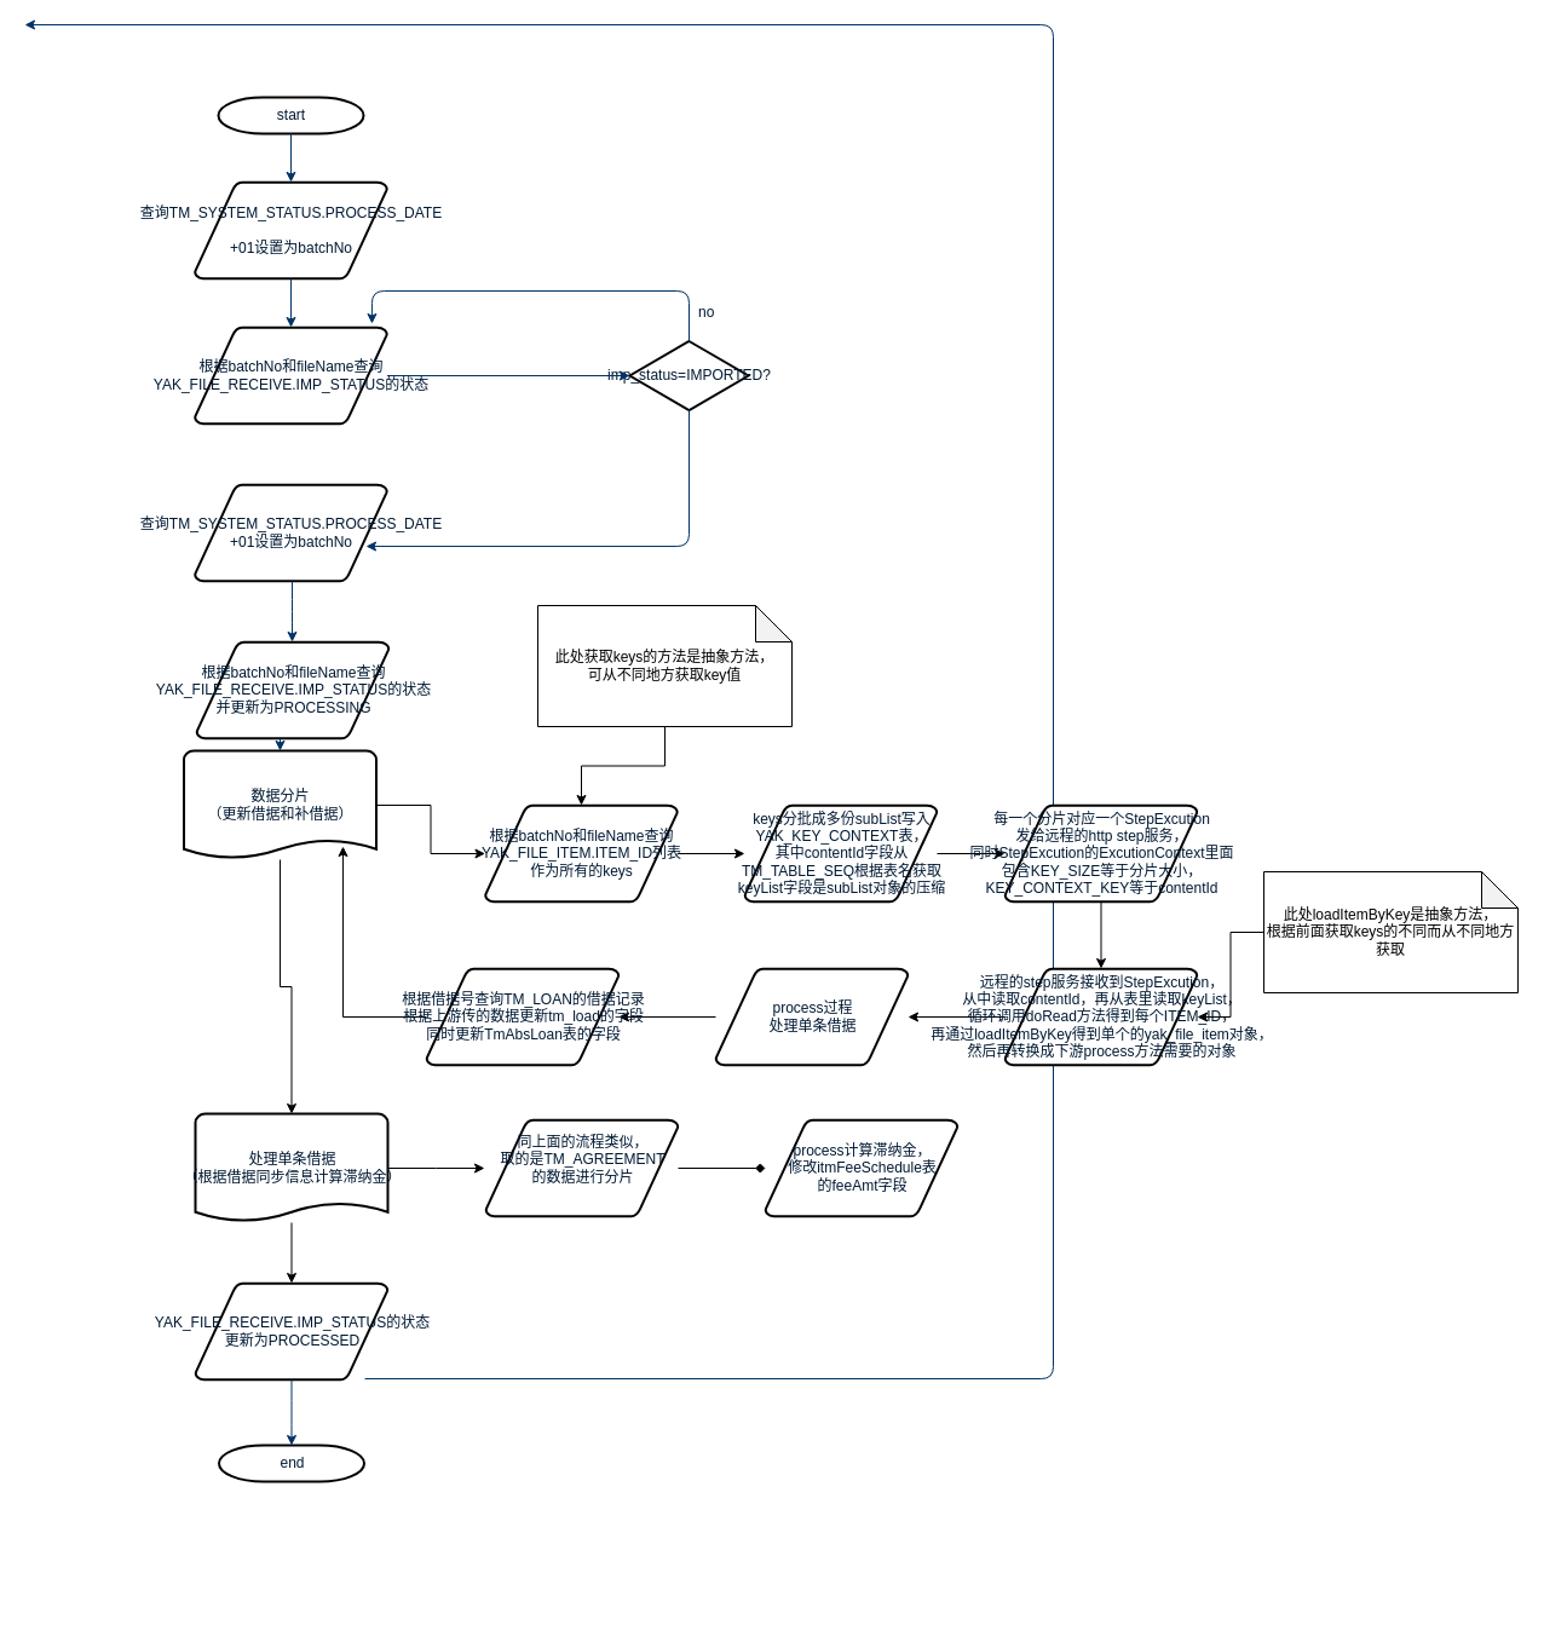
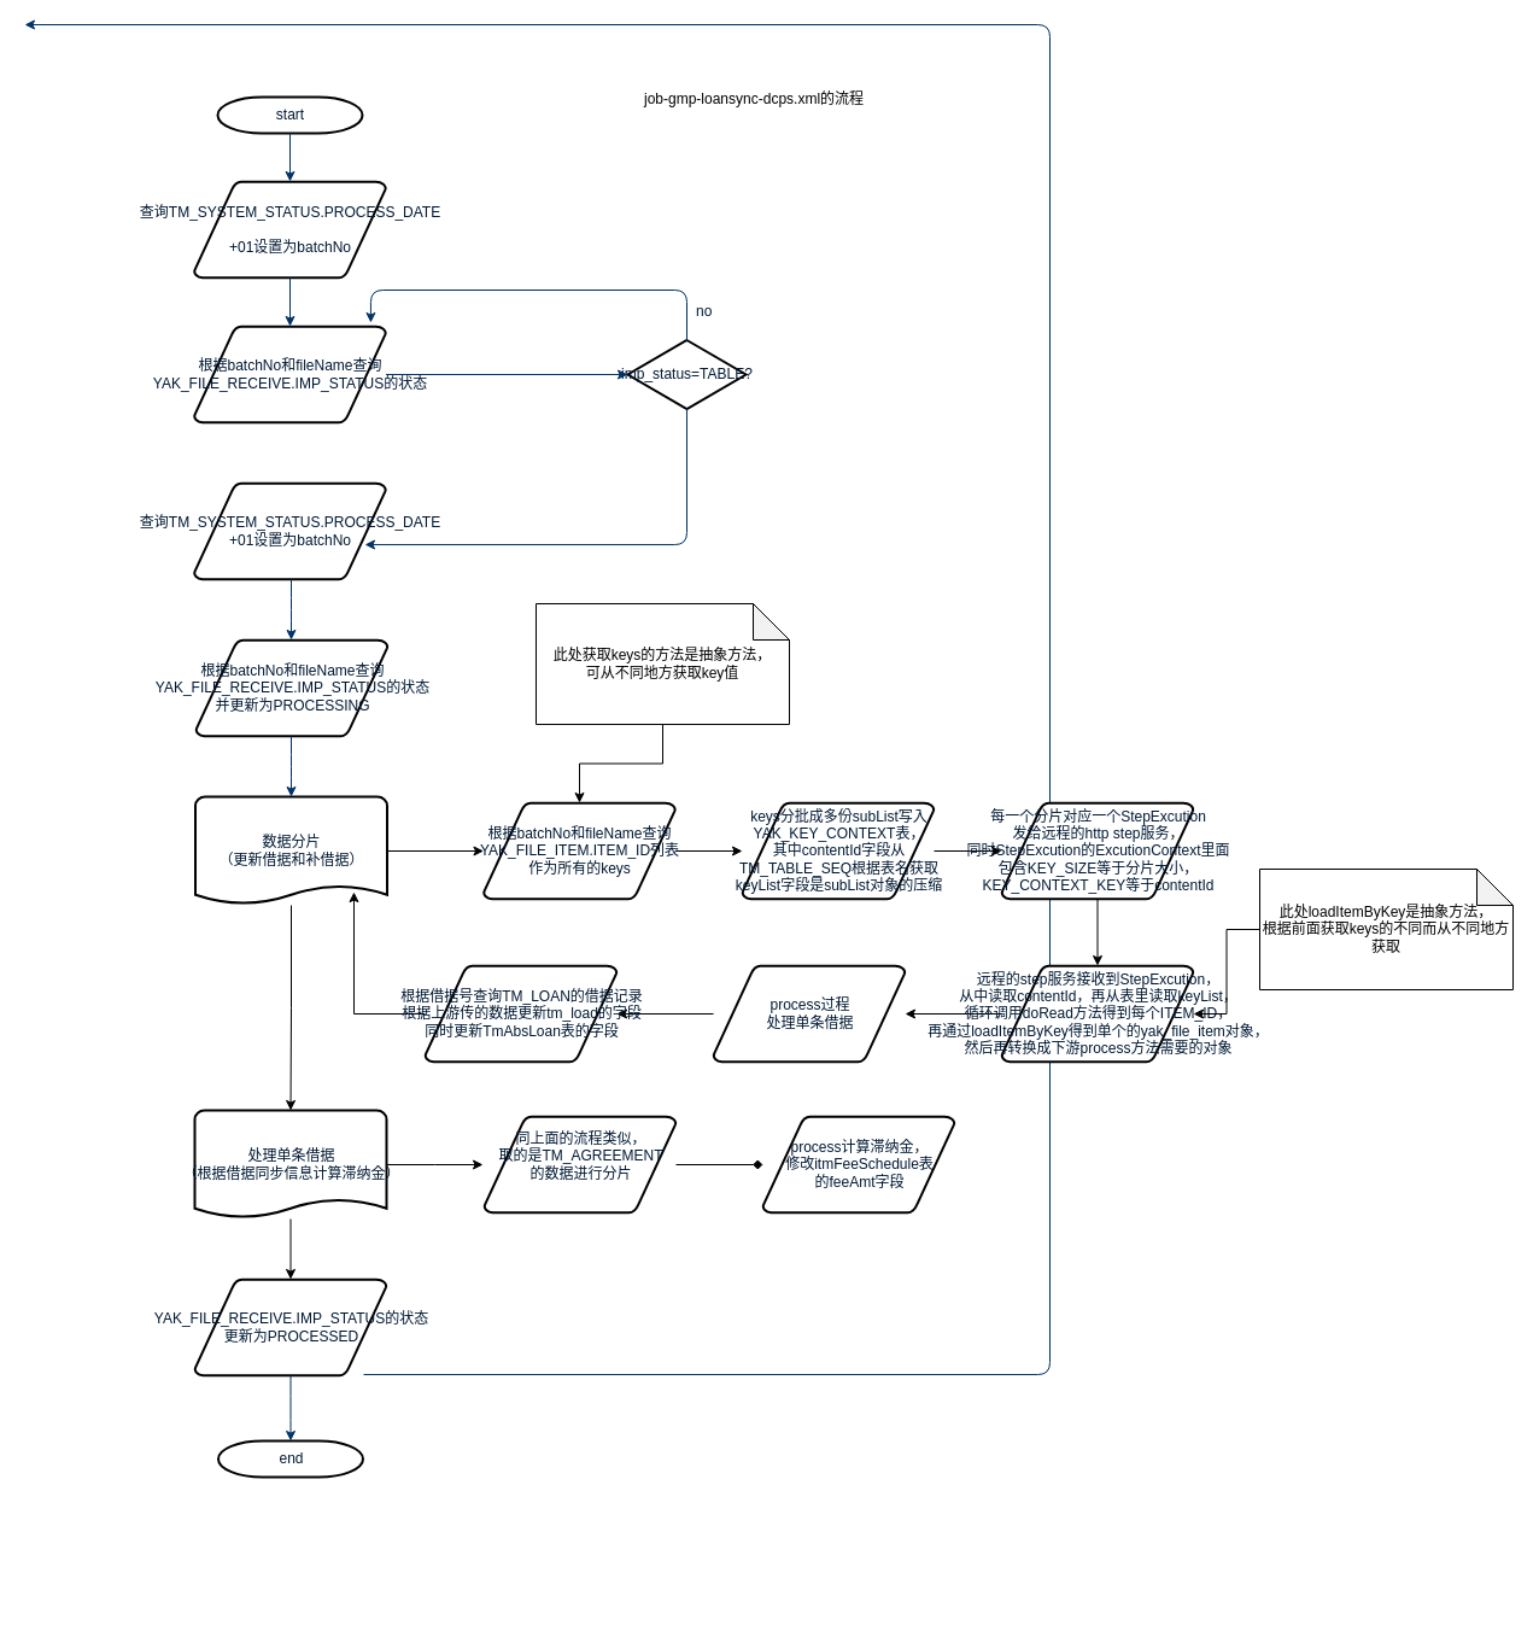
+ <mxCell id="25" value="job-gmp-loansync-dcps.xml的流程" style="text;html=1;resizable=0;points=[];autosize=1;align=left;verticalAlign=top;spacingTop=-4;" vertex="1" parent="1"><mxGeometry x="532" y="72" width="200" height="20" as="geometry" /></mxCell>
- <mxCell id="6" value="imp_status=IMPORTED?" style="shape=mxgraph.flowchart.decision;fillColor=#FFFFFF;strokeColor=#000000;strokeWidth=2;gradientColor=none;gradientDirection=north;fontColor=#001933;fontStyle=0;html=1;" parent="1" vertex="1"><mxGeometry x="520" y="281.5" width="98" height="57" as="geometry" /></mxCell>
+ <mxCell id="6" value="imp_status=TABLE?" style="shape=mxgraph.flowchart.decision;fillColor=#FFFFFF;strokeColor=#000000;strokeWidth=2;gradientColor=none;gradientDirection=north;fontColor=#001933;fontStyle=0;html=1;" parent="1" vertex="1"><mxGeometry x="520" y="281.5" width="98" height="57" as="geometry" /></mxCell>
- <mxCell id="17" value="&lt;div&gt;数据分片&lt;/div&gt;&lt;div&gt;（更新借据和补借据）&lt;/div&gt;" style="shape=mxgraph.flowchart.document;fillColor=#FFFFFF;strokeColor=#000000;strokeWidth=2;gradientColor=none;gradientDirection=north;fontColor=#001933;fontStyle=0;html=1;" parent="1" vertex="1"><mxGeometry x="151.5" y="620" width="159" height="90" as="geometry" /></mxCell>
+ <mxCell id="17" value="&lt;div&gt;数据分片&lt;/div&gt;&lt;div&gt;（更新借据和补借据）&lt;/div&gt;" style="shape=mxgraph.flowchart.document;fillColor=#FFFFFF;strokeColor=#000000;strokeWidth=2;gradientColor=none;gradientDirection=north;fontColor=#001933;fontStyle=0;html=1;" parent="1" vertex="1"><mxGeometry x="161.5" y="660" width="159" height="90" as="geometry" /></mxCell>
